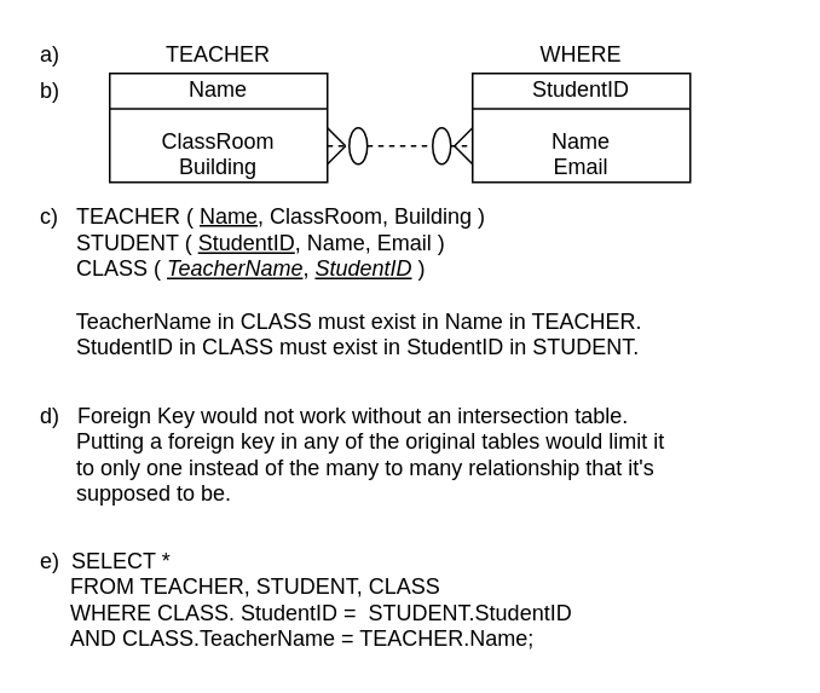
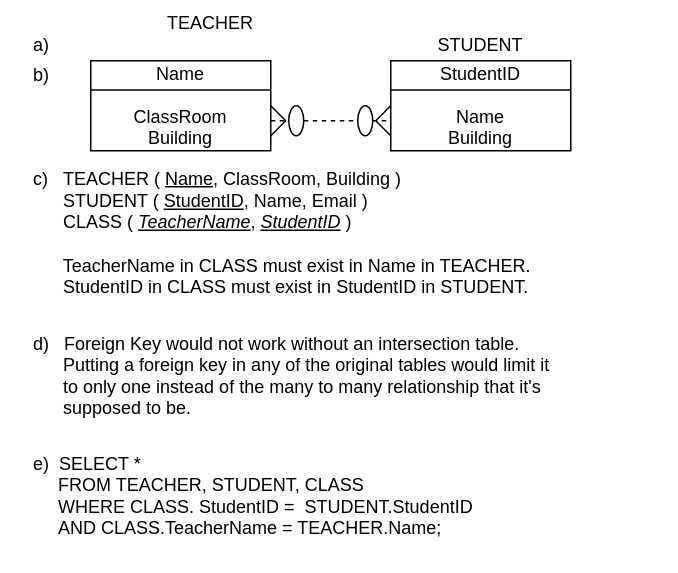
- <mxCell id="2" value="TEACHER" style="text;html=1;strokeColor=none;fillColor=none;align=center;verticalAlign=middle;whiteSpace=wrap;rounded=0;" vertex="1" parent="1"><mxGeometry x="60" y="20" width="120" height="20" as="geometry" /></mxCell>
+ <mxCell id="2" value="TEACHER" style="text;html=1;strokeColor=none;fillColor=none;align=center;verticalAlign=middle;whiteSpace=wrap;rounded=0;" vertex="1" parent="1"><mxGeometry x="80" y="5" width="120" height="20" as="geometry" /></mxCell>
- <mxCell id="3" value="WHERE" style="text;html=1;strokeColor=none;fillColor=none;align=center;verticalAlign=middle;whiteSpace=wrap;rounded=0;" vertex="1" parent="1"><mxGeometry x="260" y="20" width="120" height="20" as="geometry" /></mxCell>
+ <mxCell id="3" value="STUDENT" style="text;html=1;strokeColor=none;fillColor=none;align=center;verticalAlign=middle;whiteSpace=wrap;rounded=0;" vertex="1" parent="1"><mxGeometry x="260" y="20" width="120" height="20" as="geometry" /></mxCell>
- <mxCell id="9" value="StudentID&lt;br&gt;&lt;br&gt;Name&lt;br&gt;Email" style="text;html=1;strokeColor=none;fillColor=none;align=center;verticalAlign=middle;whiteSpace=wrap;rounded=0;" vertex="1" parent="1"><mxGeometry x="260" y="40" width="120" height="60" as="geometry" /></mxCell>
+ <mxCell id="9" value="StudentID&lt;br&gt;&lt;br&gt;Name&lt;br&gt;Building" style="text;html=1;strokeColor=none;fillColor=none;align=center;verticalAlign=middle;whiteSpace=wrap;rounded=0;" vertex="1" parent="1"><mxGeometry x="260" y="40" width="120" height="60" as="geometry" /></mxCell>
